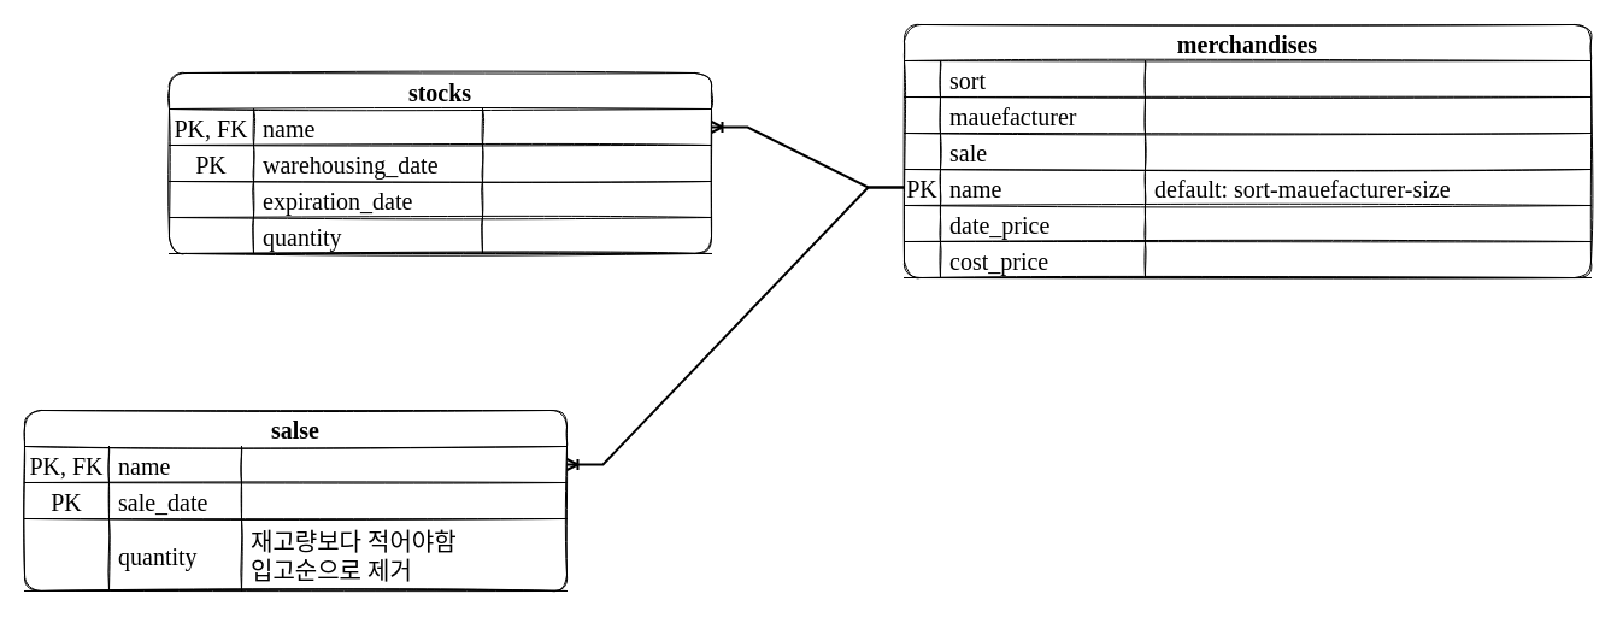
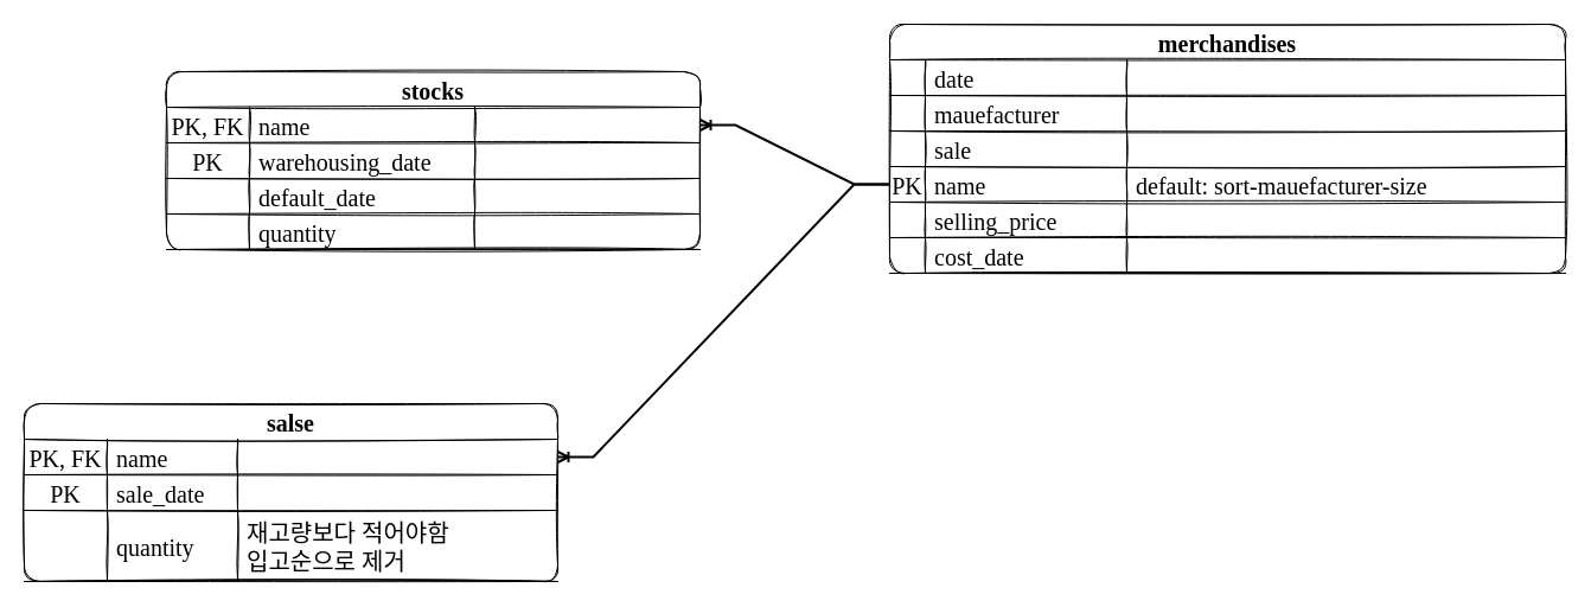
- <mxCell id="5" value="sort" style="shape=partialRectangle;connectable=0;fillColor=none;top=0;left=0;bottom=0;right=0;align=left;spacingLeft=6;fontStyle=0;overflow=hidden;rounded=1;shadow=0;sketch=1;fontFamily=Comic Sans MS;fontSize=20;" vertex="1" parent="3"><mxGeometry x="30" width="170" height="30" as="geometry"><mxRectangle width="170" height="30" as="alternateBounds" /></mxGeometry></mxCell>
+ <mxCell id="5" value="date" style="shape=partialRectangle;connectable=0;fillColor=none;top=0;left=0;bottom=0;right=0;align=left;spacingLeft=6;fontStyle=0;overflow=hidden;rounded=1;shadow=0;sketch=1;fontFamily=Comic Sans MS;fontSize=20;" vertex="1" parent="3"><mxGeometry x="30" width="170" height="30" as="geometry"><mxRectangle width="170" height="30" as="alternateBounds" /></mxGeometry></mxCell>
- <mxCell id="38" value="expiration_date" style="shape=partialRectangle;connectable=0;fillColor=none;top=0;left=0;bottom=0;right=0;align=left;spacingLeft=6;fontStyle=0;overflow=hidden;rounded=1;shadow=0;sketch=1;fontFamily=Comic Sans MS;fontSize=20;" vertex="1" parent="36"><mxGeometry x="70" width="190" height="30" as="geometry"><mxRectangle width="190" height="30" as="alternateBounds" /></mxGeometry></mxCell>
+ <mxCell id="38" value="default_date" style="shape=partialRectangle;connectable=0;fillColor=none;top=0;left=0;bottom=0;right=0;align=left;spacingLeft=6;fontStyle=0;overflow=hidden;rounded=1;shadow=0;sketch=1;fontFamily=Comic Sans MS;fontSize=20;" vertex="1" parent="36"><mxGeometry x="70" width="190" height="30" as="geometry"><mxRectangle width="190" height="30" as="alternateBounds" /></mxGeometry></mxCell>
- <mxCell id="21" value="date_price" style="shape=partialRectangle;connectable=0;fillColor=none;top=0;left=0;bottom=0;right=0;align=left;spacingLeft=6;fontStyle=0;overflow=hidden;rounded=1;shadow=0;sketch=1;fontFamily=Comic Sans MS;fontSize=20;" vertex="1" parent="19"><mxGeometry x="30" width="170" height="30" as="geometry"><mxRectangle width="170" height="30" as="alternateBounds" /></mxGeometry></mxCell>
+ <mxCell id="21" value="selling_price" style="shape=partialRectangle;connectable=0;fillColor=none;top=0;left=0;bottom=0;right=0;align=left;spacingLeft=6;fontStyle=0;overflow=hidden;rounded=1;shadow=0;sketch=1;fontFamily=Comic Sans MS;fontSize=20;" vertex="1" parent="19"><mxGeometry x="30" width="170" height="30" as="geometry"><mxRectangle width="170" height="30" as="alternateBounds" /></mxGeometry></mxCell>
- <mxCell id="25" value="cost_price" style="shape=partialRectangle;connectable=0;fillColor=none;top=0;left=0;bottom=0;right=0;align=left;spacingLeft=6;fontStyle=0;overflow=hidden;rounded=1;shadow=0;sketch=1;fontFamily=Comic Sans MS;fontSize=20;" vertex="1" parent="23"><mxGeometry x="30" width="170" height="30" as="geometry"><mxRectangle width="170" height="30" as="alternateBounds" /></mxGeometry></mxCell>
+ <mxCell id="25" value="cost_date" style="shape=partialRectangle;connectable=0;fillColor=none;top=0;left=0;bottom=0;right=0;align=left;spacingLeft=6;fontStyle=0;overflow=hidden;rounded=1;shadow=0;sketch=1;fontFamily=Comic Sans MS;fontSize=20;" vertex="1" parent="23"><mxGeometry x="30" width="170" height="30" as="geometry"><mxRectangle width="170" height="30" as="alternateBounds" /></mxGeometry></mxCell>
